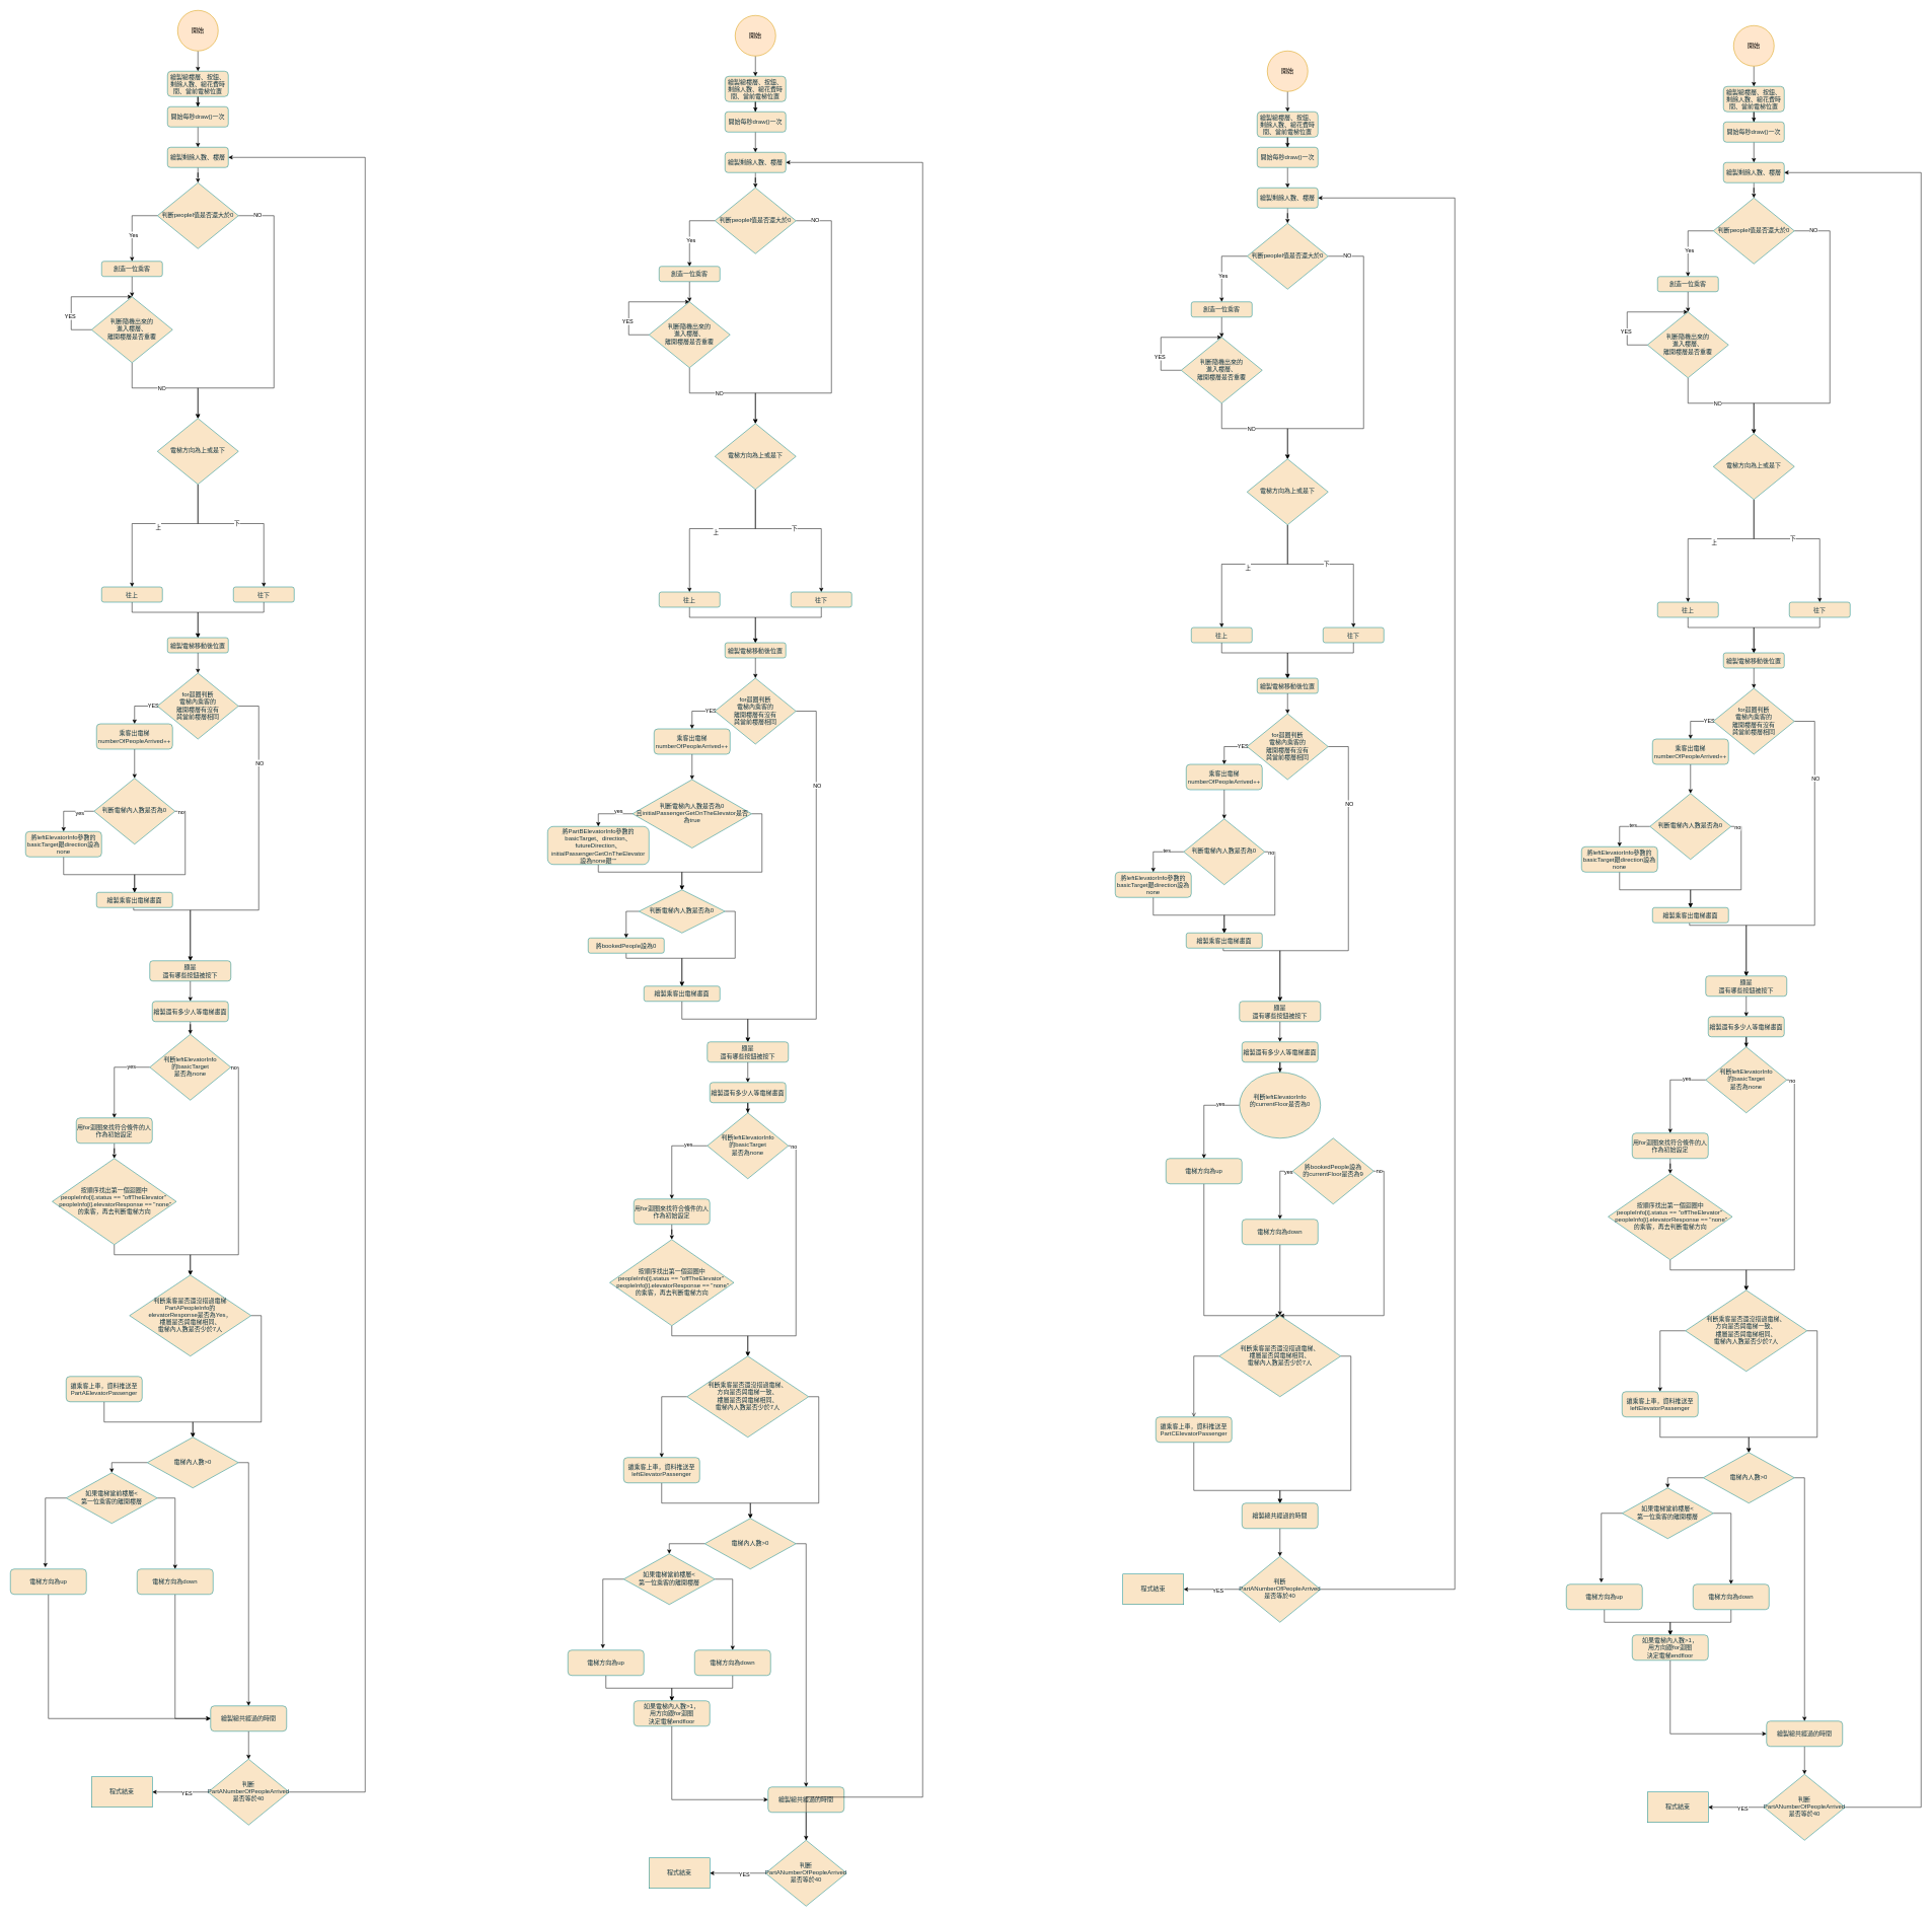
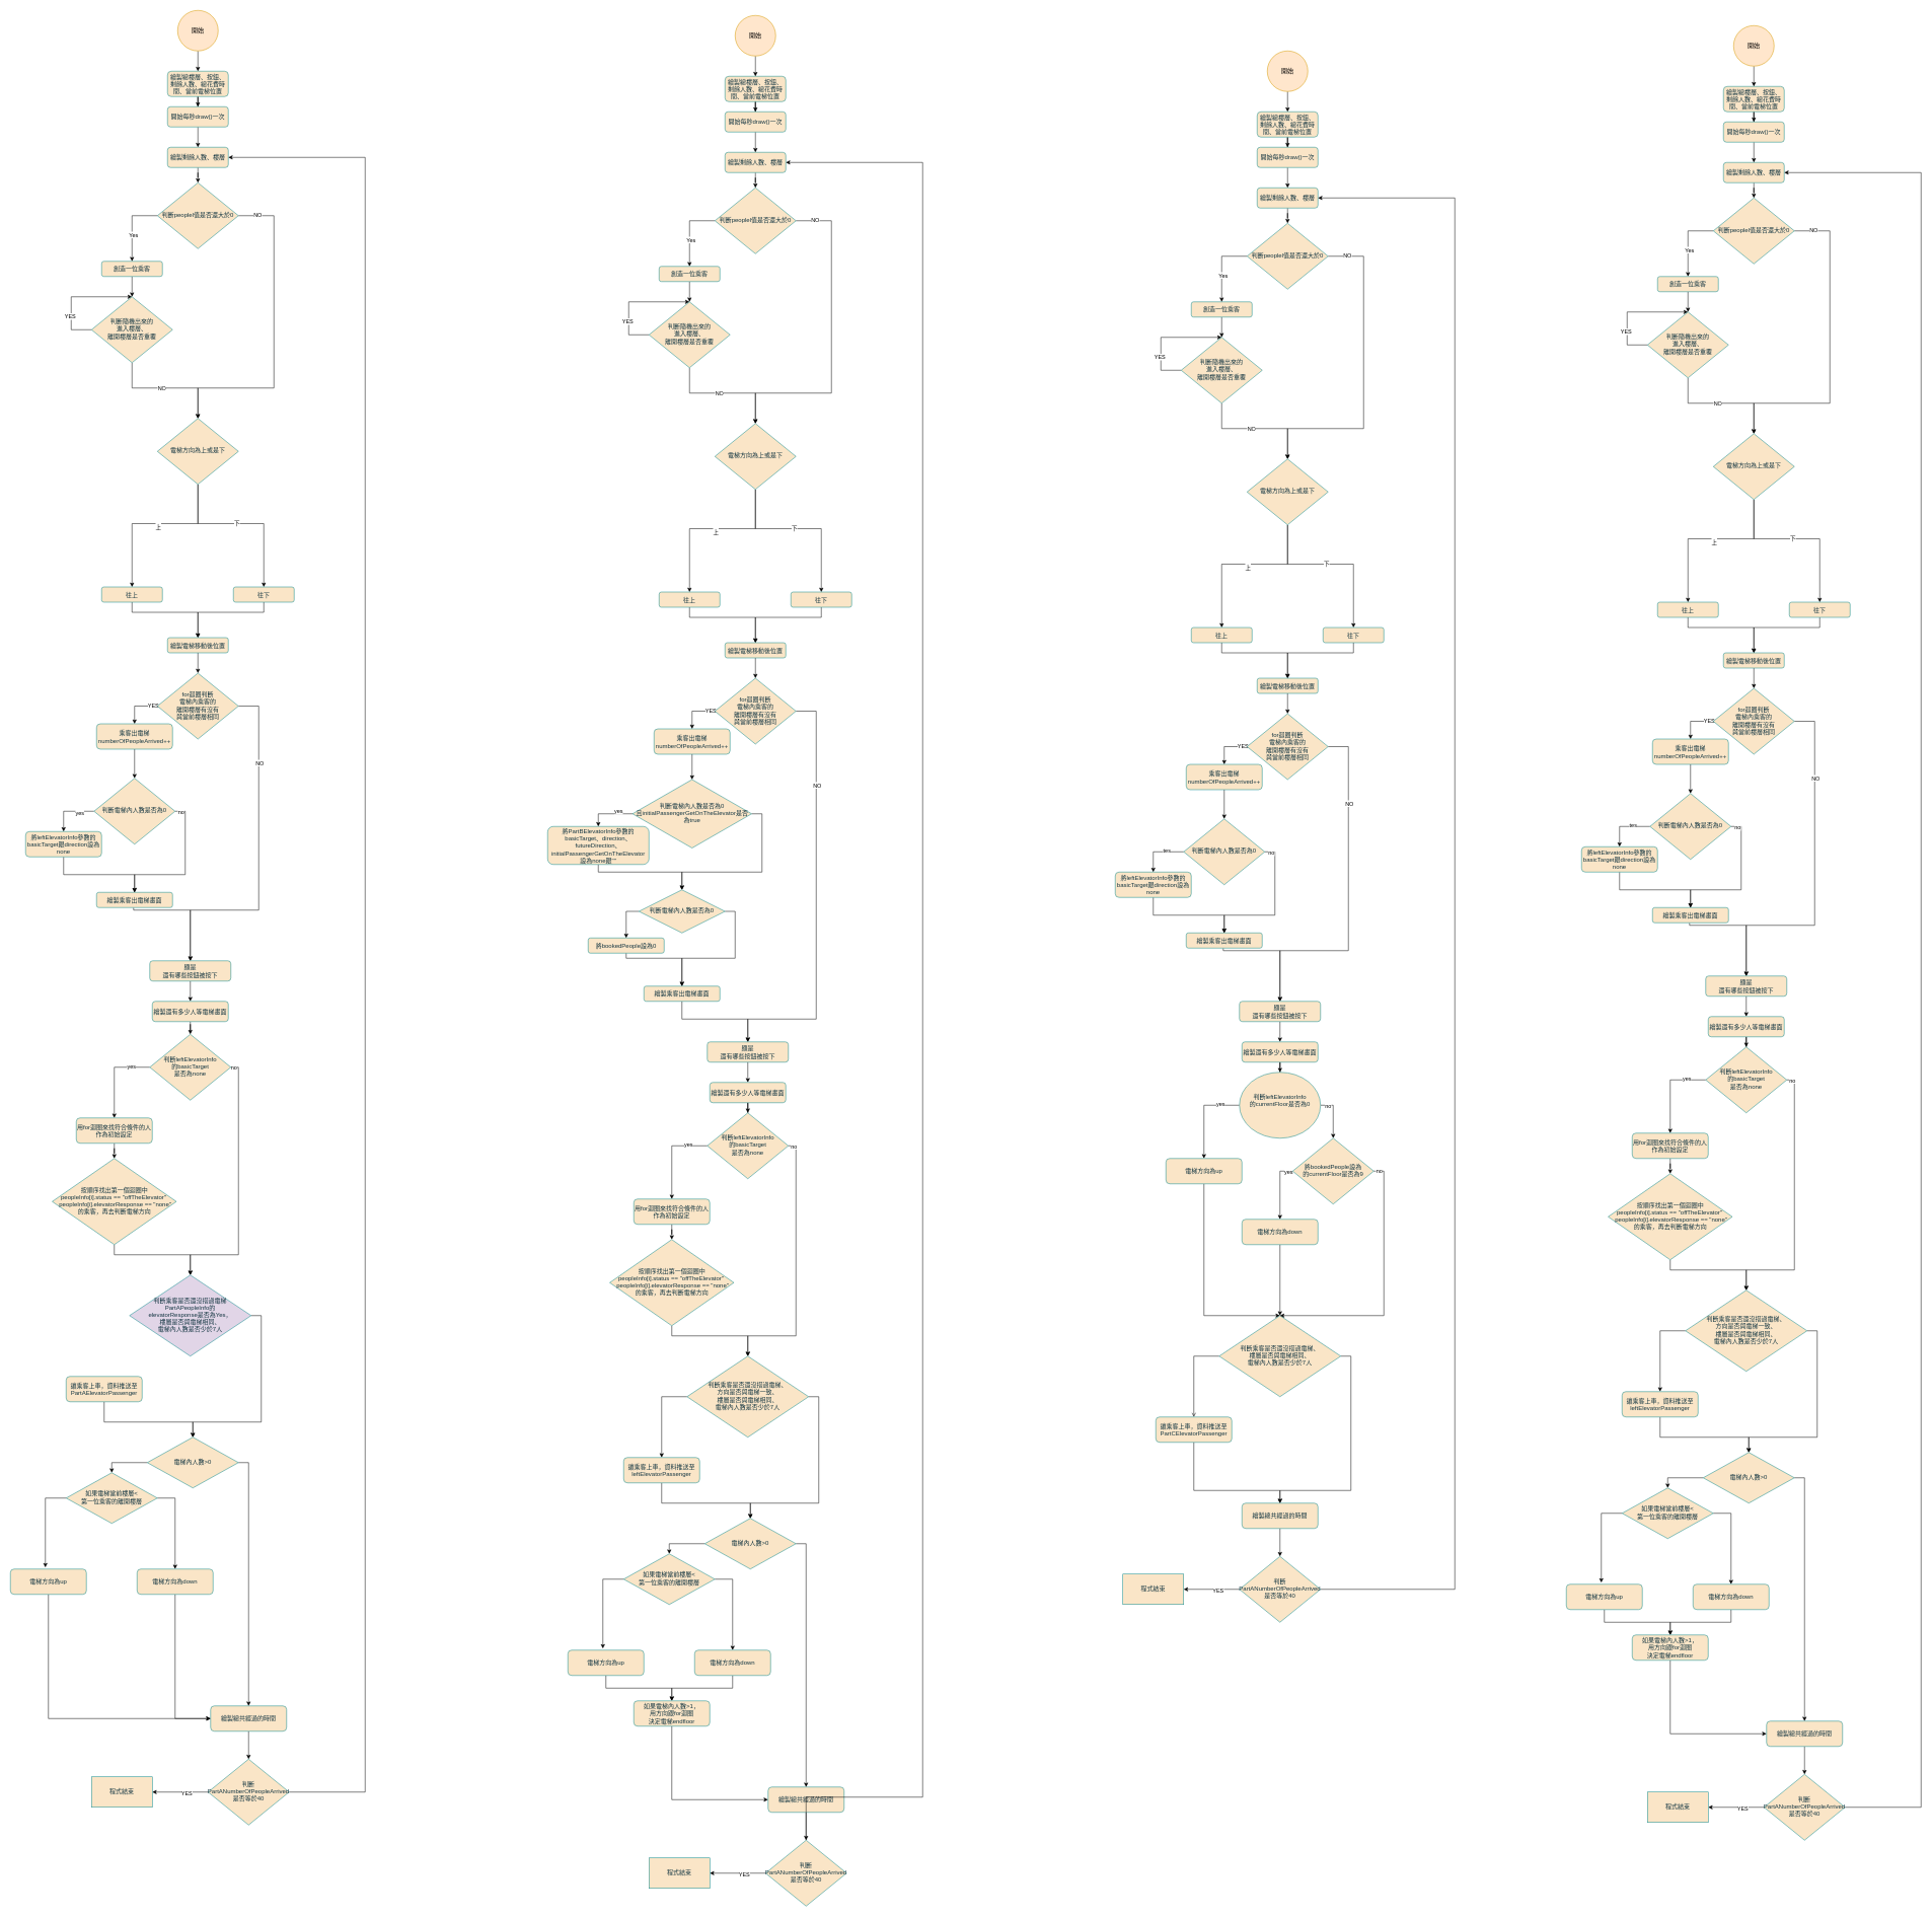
+ <mxCell id="227" style="edgeStyle=orthogonalEdgeStyle;rounded=0;orthogonalLoop=1;jettySize=auto;html=1;entryX=0.5;entryY=0;entryDx=0;entryDy=0;exitX=1;exitY=0.5;exitDx=0;exitDy=0;" edge="1" parent="1" source="229" target="241"><mxGeometry relative="1" as="geometry" /></mxCell>
+ <mxCell id="228" value="no&lt;br&gt;" style="edgeLabel;html=1;align=center;verticalAlign=middle;resizable=0;points=[];" vertex="1" connectable="0" parent="227"><mxGeometry x="-0.694" relative="1" as="geometry"><mxPoint as="offset" /></mxGeometry></mxCell>
- <mxCell id="154" value="判斷乘客是否還沒搭過電梯&lt;br&gt;PartAPeopleInfo的&lt;br&gt;elevatorResponse是否為Yes，&lt;br&gt;樓層是否與電梯相同、&lt;br&gt;電梯內人數是否少於7人" style="rhombus;whiteSpace=wrap;html=1;shadow=0;fontFamily=Helvetica;fontSize=12;align=center;strokeWidth=1;spacing=6;spacingTop=-4;labelBackgroundColor=none;fillColor=#FAE5C7;strokeColor=#0F8B8D;fontColor=#143642;" vertex="1" parent="1"><mxGeometry x="255" y="2515" width="240" height="160" as="geometry" /></mxCell>
+ <mxCell id="154" value="判斷乘客是否還沒搭過電梯&lt;br&gt;PartAPeopleInfo的&lt;br&gt;elevatorResponse是否為Yes，&lt;br&gt;樓層是否與電梯相同、&lt;br&gt;電梯內人數是否少於7人" style="rhombus;whiteSpace=wrap;html=1;shadow=0;fontFamily=Helvetica;fontSize=12;align=center;strokeWidth=1;spacing=6;spacingTop=-4;labelBackgroundColor=none;fillColor=#e1d5e7;strokeColor=#0F8B8D;fontColor=#143642;" vertex="1" parent="1"><mxGeometry x="255" y="2515" width="240" height="160" as="geometry" /></mxCell>
